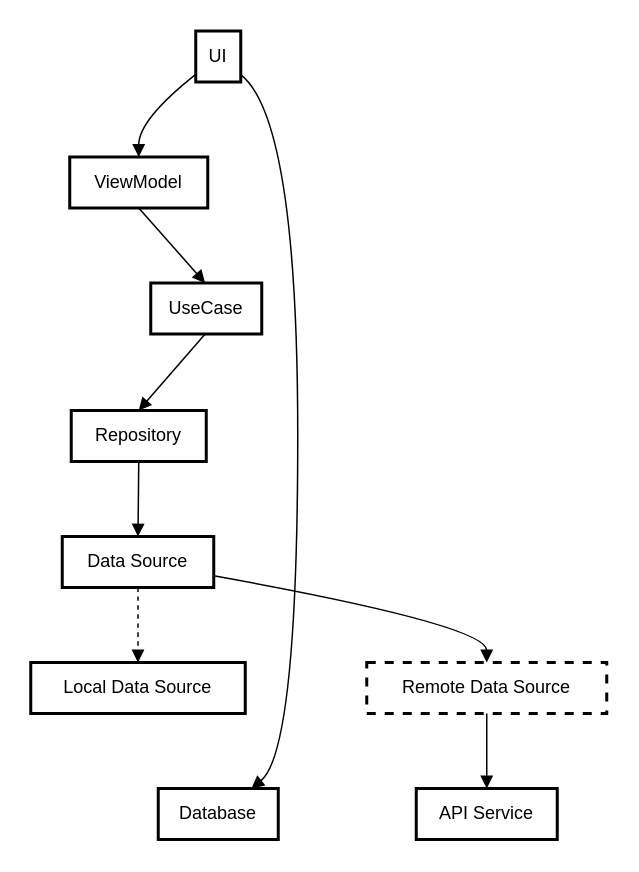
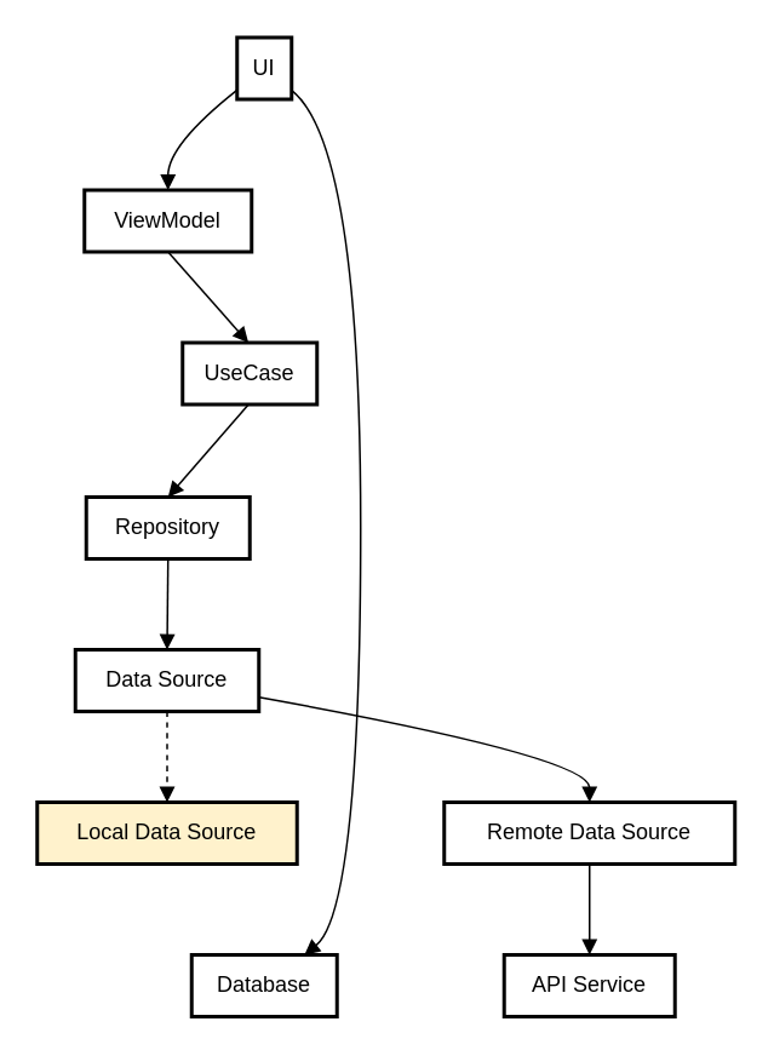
- <mxCell id="7" value="Local Data Source" style="whiteSpace=wrap;strokeWidth=2;" vertex="1" parent="1"><mxGeometry y="441" width="143" height="34" as="geometry" x="20" /></mxCell>
+ <mxCell id="7" value="Local Data Source" style="whiteSpace=wrap;strokeWidth=2;fillColor=#fff2cc;" vertex="1" parent="1"><mxGeometry y="441" width="143" height="34" as="geometry" x="20" /></mxCell>
- <mxCell id="8" value="Remote Data Source" style="whiteSpace=wrap;strokeWidth=2;dashed=1;" vertex="1" parent="1"><mxGeometry x="244" y="441" width="160" height="34" as="geometry" /></mxCell>
+ <mxCell id="8" value="Remote Data Source" style="whiteSpace=wrap;strokeWidth=2;" vertex="1" parent="1"><mxGeometry x="244" y="441" width="160" height="34" as="geometry" /></mxCell>
